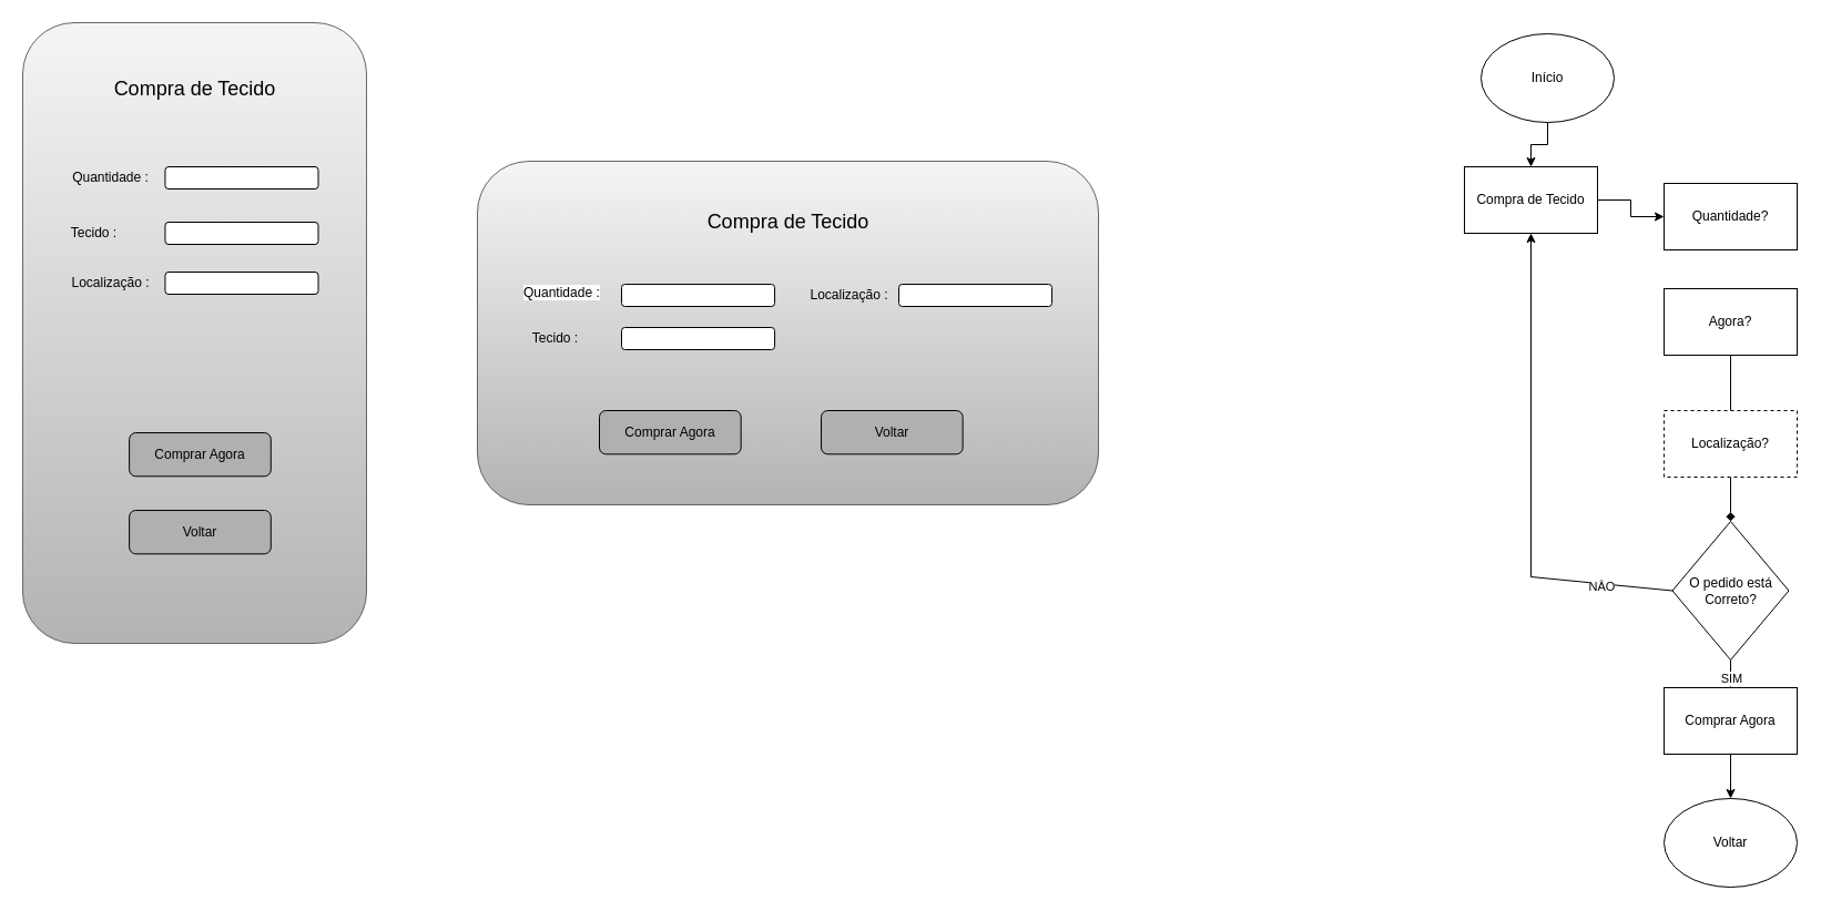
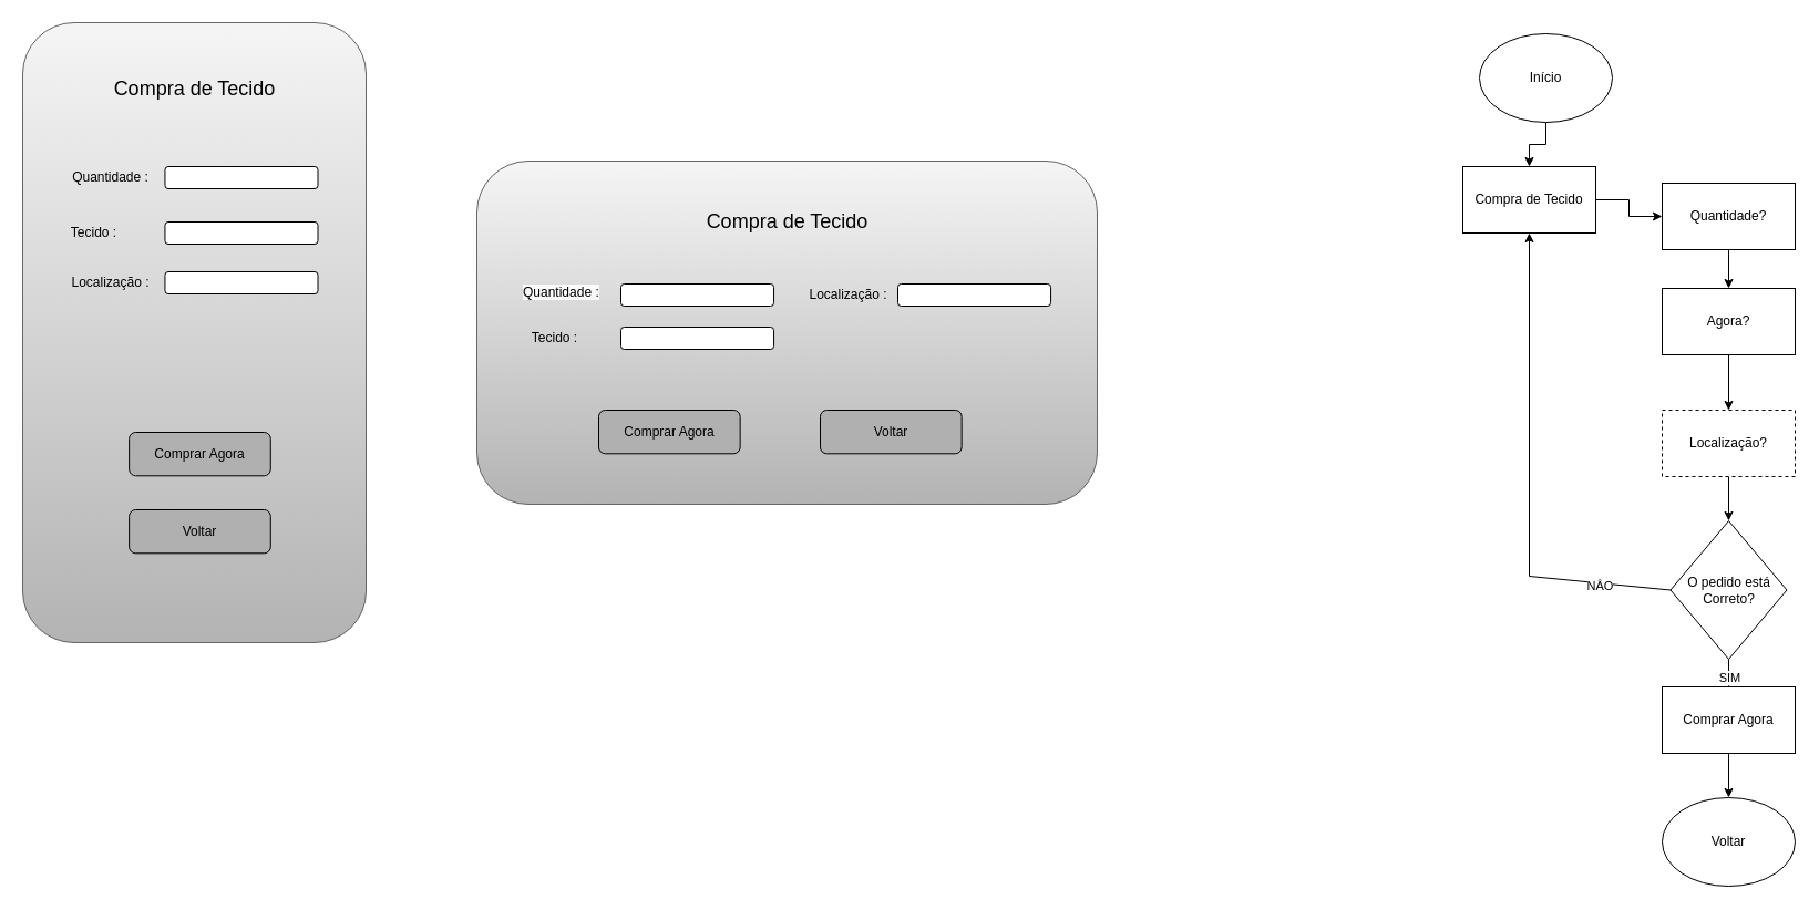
+ <mxCell id="28" value="" style="edgeStyle=orthogonalEdgeStyle;rounded=0;orthogonalLoop=1;jettySize=auto;html=1;" edge="1" parent="1" source="29" target="31"><mxGeometry relative="1" as="geometry" /></mxCell>
- <mxCell id="30" value="" style="edgeStyle=orthogonalEdgeStyle;rounded=0;orthogonalLoop=1;jettySize=auto;html=1;endArrow=none;" edge="1" parent="1" source="31" target="33"><mxGeometry relative="1" as="geometry" /></mxCell>
+ <mxCell id="30" value="" style="edgeStyle=orthogonalEdgeStyle;rounded=0;orthogonalLoop=1;jettySize=auto;html=1;" edge="1" parent="1" source="31" target="33"><mxGeometry relative="1" as="geometry" /></mxCell>
- <mxCell id="32" value="" style="edgeStyle=orthogonalEdgeStyle;rounded=0;orthogonalLoop=1;jettySize=auto;html=1;endArrow=diamond;" edge="1" parent="1" source="33" target="36"><mxGeometry relative="1" as="geometry" /></mxCell>
+ <mxCell id="32" value="" style="edgeStyle=orthogonalEdgeStyle;rounded=0;orthogonalLoop=1;jettySize=auto;html=1;" edge="1" parent="1" source="33" target="36"><mxGeometry relative="1" as="geometry" /></mxCell>
